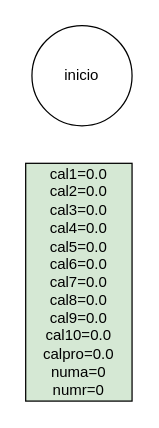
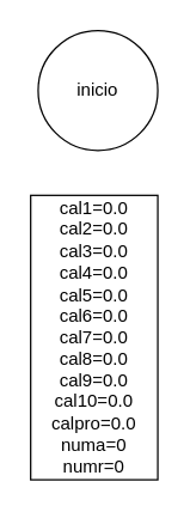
- <mxCell id="3" value="cal1=0.0&lt;br&gt;cal2=0.0&lt;br&gt;cal3=0.0&lt;br&gt;cal4=0.0&lt;br&gt;cal5=0.0&lt;br&gt;cal6=0.0&lt;br&gt;cal7=0.0&lt;br&gt;cal8=0.0&lt;br&gt;cal9=0.0&lt;br&gt;cal10=0.0&lt;br&gt;calpro=0.0&lt;br&gt;numa=0&lt;br&gt;numr=0" style="rounded=0;whiteSpace=wrap;html=1;fillColor=#d5e8d4;" vertex="1" parent="1"><mxGeometry x="20" y="130" width="85" height="190" as="geometry" /></mxCell>
+ <mxCell id="3" value="cal1=0.0&lt;br&gt;cal2=0.0&lt;br&gt;cal3=0.0&lt;br&gt;cal4=0.0&lt;br&gt;cal5=0.0&lt;br&gt;cal6=0.0&lt;br&gt;cal7=0.0&lt;br&gt;cal8=0.0&lt;br&gt;cal9=0.0&lt;br&gt;cal10=0.0&lt;br&gt;calpro=0.0&lt;br&gt;numa=0&lt;br&gt;numr=0" style="rounded=0;whiteSpace=wrap;html=1;" vertex="1" parent="1"><mxGeometry x="20" y="130" width="85" height="190" as="geometry" /></mxCell>
